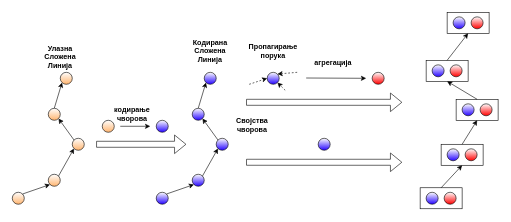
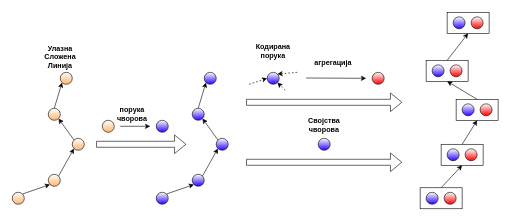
- <mxCell id="57" value="Кодирана&lt;br&gt;Сложена&lt;br&gt;Линија" style="text;html=1;strokeColor=none;fillColor=none;align=center;verticalAlign=middle;whiteSpace=wrap;rounded=0;fontStyle=1" vertex="1" parent="1"><mxGeometry x="320" y="70" width="60" height="30" as="geometry" /></mxCell>
- <mxCell id="31" value="Пропагирање&lt;br&gt;порука" style="text;html=1;strokeColor=none;fillColor=none;align=center;verticalAlign=middle;whiteSpace=wrap;rounded=0;fontStyle=1" vertex="1" parent="1"><mxGeometry x="415" y="70" width="80" height="30" as="geometry" /></mxCell>
+ <mxCell id="31" value="Кодирана&lt;br&gt;порука" style="text;html=1;strokeColor=none;fillColor=none;align=center;verticalAlign=middle;whiteSpace=wrap;rounded=0;fontStyle=1" vertex="1" parent="1"><mxGeometry x="415" y="70" width="80" height="30" as="geometry" /></mxCell>
- <mxCell id="24" value="кодирање чворова" style="text;html=1;strokeColor=none;fillColor=none;align=center;verticalAlign=middle;whiteSpace=wrap;rounded=0;fontStyle=1" vertex="1" parent="1"><mxGeometry x="190" y="175" width="60" height="30" as="geometry" /></mxCell>
+ <mxCell id="24" value="порука чворова" style="text;html=1;strokeColor=none;fillColor=none;align=center;verticalAlign=middle;whiteSpace=wrap;rounded=0;fontStyle=1" vertex="1" parent="1"><mxGeometry x="190" y="175" width="60" height="30" as="geometry" /></mxCell>
- <mxCell id="56" value="Својства&lt;br&gt;чворова" style="text;html=1;strokeColor=none;fillColor=none;align=center;verticalAlign=middle;whiteSpace=wrap;rounded=0;fontStyle=1" vertex="1" parent="1"><mxGeometry x="380" y="192.5" width="80" height="30" as="geometry" /></mxCell>
+ <mxCell id="56" value="Својства&lt;br&gt;чворова" style="text;html=1;strokeColor=none;fillColor=none;align=center;verticalAlign=middle;whiteSpace=wrap;rounded=0;fontStyle=1" vertex="1" parent="1"><mxGeometry x="500" y="192.5" width="80" height="30" as="geometry" /></mxCell>
